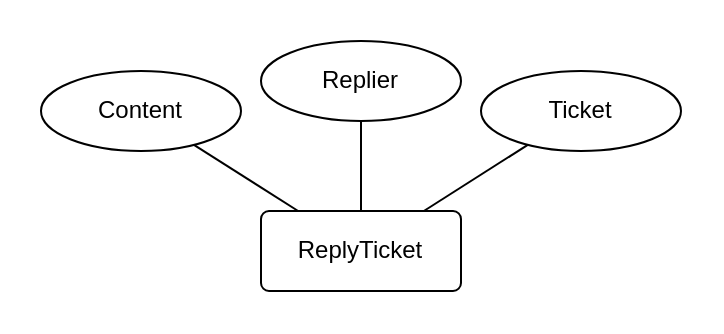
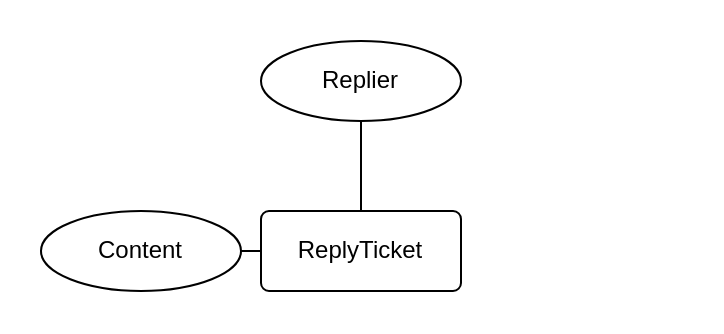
- <mxCell id="3" value="Content" style="ellipse;whiteSpace=wrap;html=1;align=center;" parent="1" vertex="1"><mxGeometry x="20" y="35" width="100" height="40" as="geometry" /></mxCell>
+ <mxCell id="3" value="Content" style="ellipse;whiteSpace=wrap;html=1;align=center;" parent="1" vertex="1"><mxGeometry x="20" y="105" width="100" height="40" as="geometry" /></mxCell>
- <mxCell id="7" value="Ticket" style="ellipse;whiteSpace=wrap;html=1;align=center;" vertex="1" parent="1"><mxGeometry x="240" y="35" width="100" height="40" as="geometry" /></mxCell>
- <mxCell id="8" value="" style="endArrow=none;html=1;rounded=0;" edge="1" parent="1" source="2" target="7"><mxGeometry width="50" height="50" relative="1" as="geometry"><mxPoint x="260" y="155" as="sourcePoint" /><mxPoint x="320" y="115" as="targetPoint" /></mxGeometry></mxCell>
